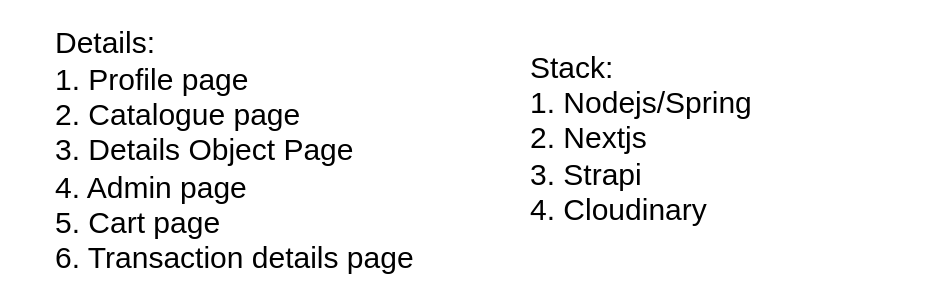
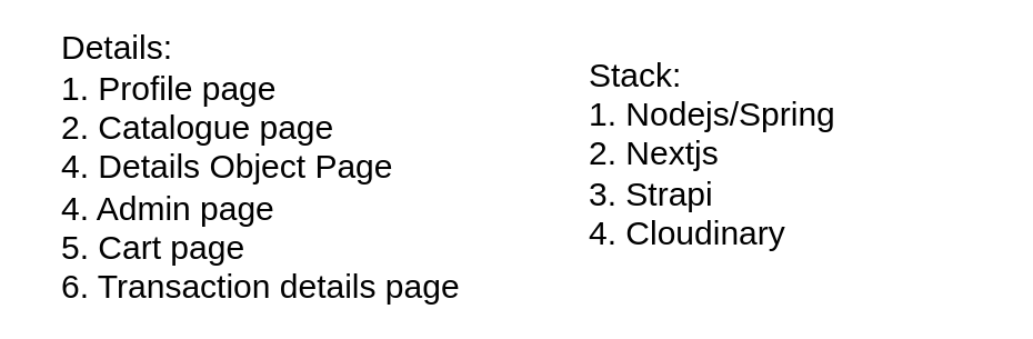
- <mxCell id="2" value="Details:&lt;br&gt;1. Profile page&lt;br&gt;2. Catalogue page&lt;br&gt;3. Details Object Page&lt;br&gt;4. Admin page&lt;br&gt;5. Cart page&lt;br&gt;6. Transaction details page" style="text;html=1;strokeColor=none;fillColor=none;align=left;verticalAlign=middle;whiteSpace=wrap;rounded=0;" vertex="1" parent="1"><mxGeometry x="20" y="20" width="160" height="80" as="geometry" /></mxCell>
+ <mxCell id="2" value="Details:&lt;br&gt;1. Profile page&lt;br&gt;2. Catalogue page&lt;br&gt;4. Details Object Page&lt;br&gt;4. Admin page&lt;br&gt;5. Cart page&lt;br&gt;6. Transaction details page" style="text;html=1;strokeColor=none;fillColor=none;align=left;verticalAlign=middle;whiteSpace=wrap;rounded=0;" vertex="1" parent="1"><mxGeometry x="20" y="20" width="160" height="80" as="geometry" /></mxCell>
